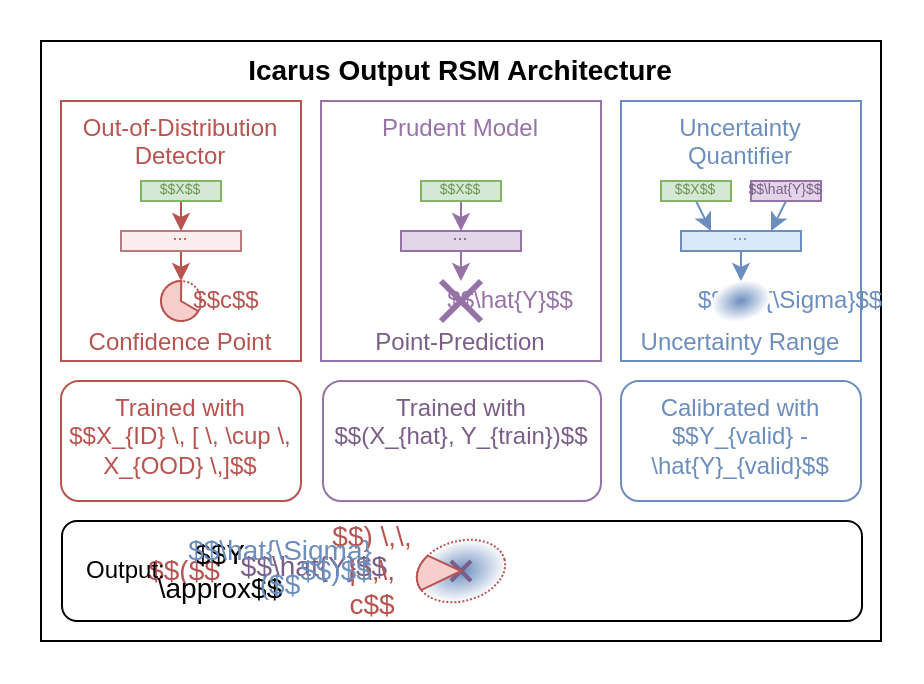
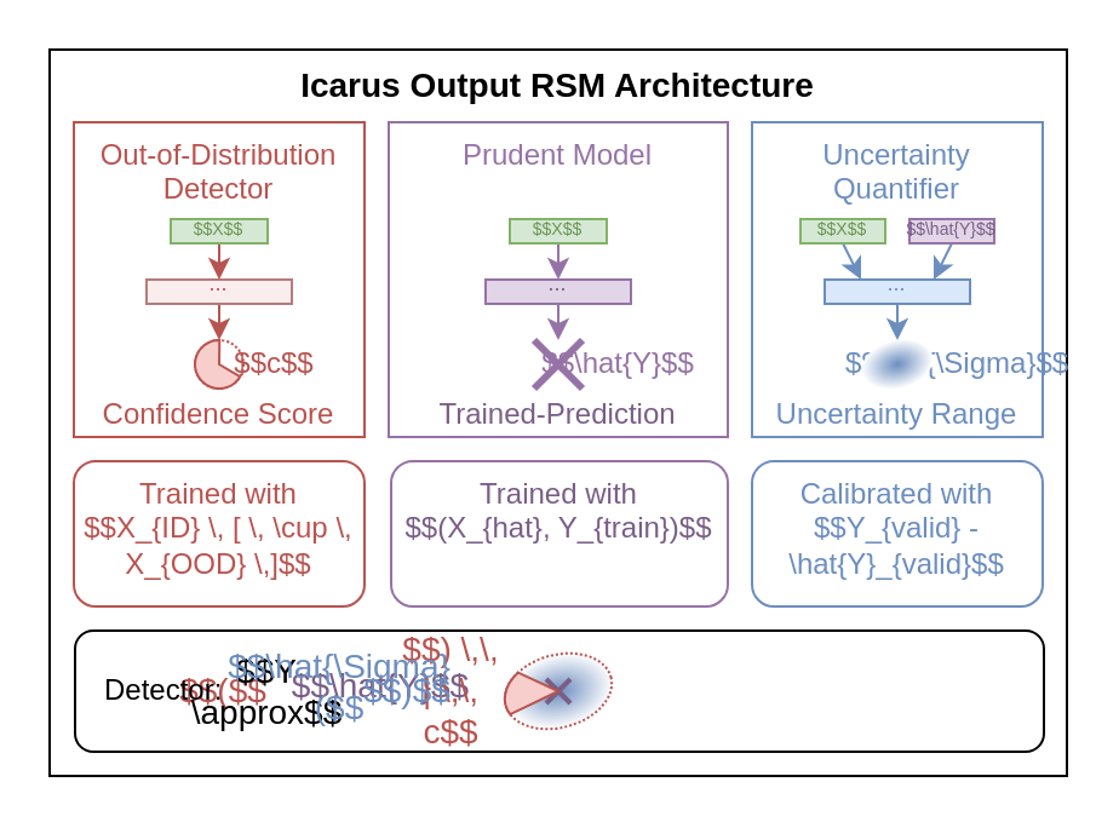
- <mxCell id="7" value="Confidence Point" style="rounded=0;whiteSpace=wrap;html=1;fillColor=none;strokeColor=none;verticalAlign=bottom;fontColor=#B85450;" parent="1" vertex="1"><mxGeometry x="30" y="160" width="120" height="20" as="geometry" /></mxCell>
+ <mxCell id="7" value="Confidence Score" style="rounded=0;whiteSpace=wrap;html=1;fillColor=none;strokeColor=none;verticalAlign=bottom;fontColor=#B85450;" parent="1" vertex="1"><mxGeometry x="30" y="160" width="120" height="20" as="geometry" /></mxCell>
- <mxCell id="25" value="Point-Prediction" style="rounded=0;whiteSpace=wrap;html=1;fillColor=none;strokeColor=none;verticalAlign=bottom;fontColor=#7A5E87;" parent="1" vertex="1"><mxGeometry x="160" y="160" width="140" height="20" as="geometry" /></mxCell>
+ <mxCell id="25" value="Trained-Prediction" style="rounded=0;whiteSpace=wrap;html=1;fillColor=none;strokeColor=none;verticalAlign=bottom;fontColor=#7A5E87;" parent="1" vertex="1"><mxGeometry x="160" y="160" width="140" height="20" as="geometry" /></mxCell>
- <mxCell id="4" value="&amp;nbsp; &amp;nbsp;Output:" style="rounded=1;whiteSpace=wrap;html=1;labelBackgroundColor=none;labelBorderColor=none;fontSize=12;fontColor=default;fillColor=none;verticalAlign=middle;align=left;" parent="1" vertex="1"><mxGeometry x="30.5" y="260" width="400" height="50" as="geometry" /></mxCell>
+ <mxCell id="4" value="&amp;nbsp; &amp;nbsp;Detector:" style="rounded=1;whiteSpace=wrap;html=1;labelBackgroundColor=none;labelBorderColor=none;fontSize=12;fontColor=default;fillColor=none;verticalAlign=middle;align=left;" parent="1" vertex="1"><mxGeometry x="30.5" y="260" width="400" height="50" as="geometry" /></mxCell>
